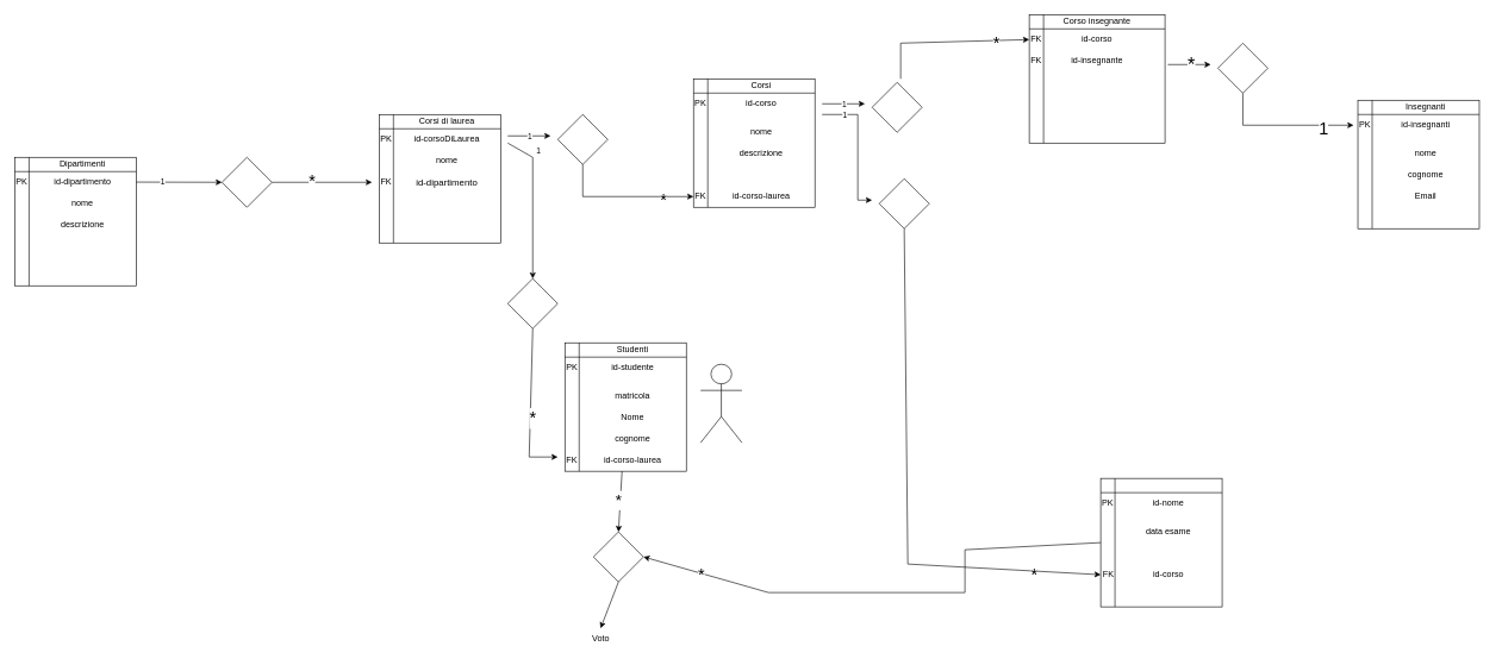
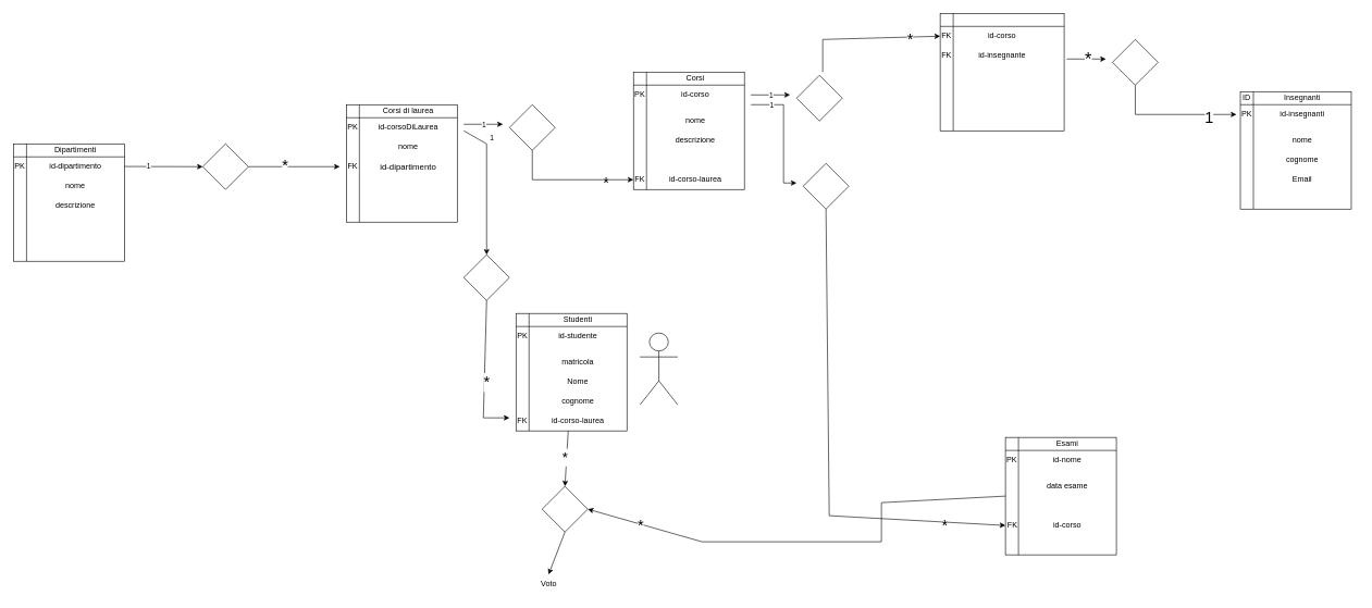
- <mxCell id="52" value="Corso insegnante" style="text;html=1;align=center;verticalAlign=middle;whiteSpace=wrap;rounded=0;" vertex="1" parent="49"><mxGeometry x="20" width="150" height="20" as="geometry" /></mxCell>
+ <mxCell id="60" value="ID" style="text;html=1;align=center;verticalAlign=middle;whiteSpace=wrap;rounded=0;" vertex="1" parent="56"><mxGeometry width="20" height="20" as="geometry" /></mxCell>
+ <mxCell id="69" value="Esami" style="text;html=1;align=center;verticalAlign=middle;whiteSpace=wrap;rounded=0;" vertex="1" parent="65"><mxGeometry x="20" width="150" height="20" as="geometry" /></mxCell>
